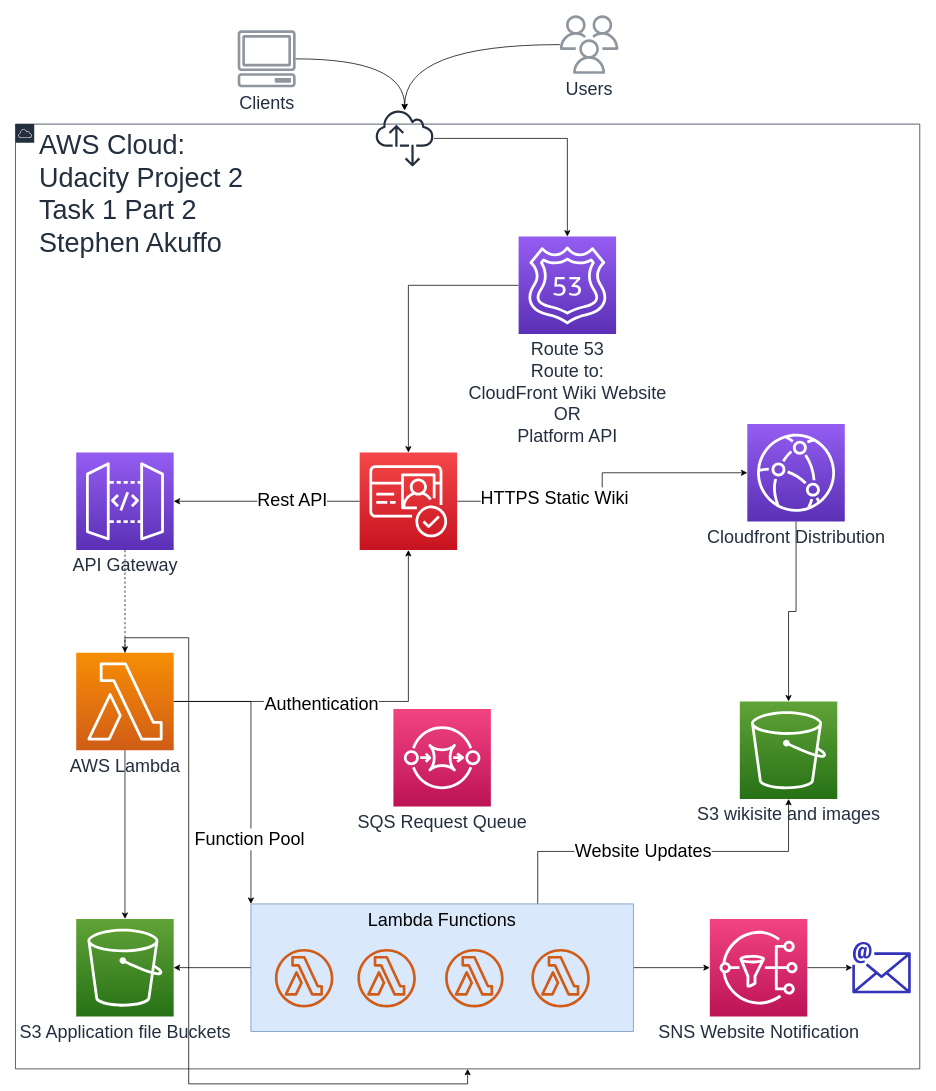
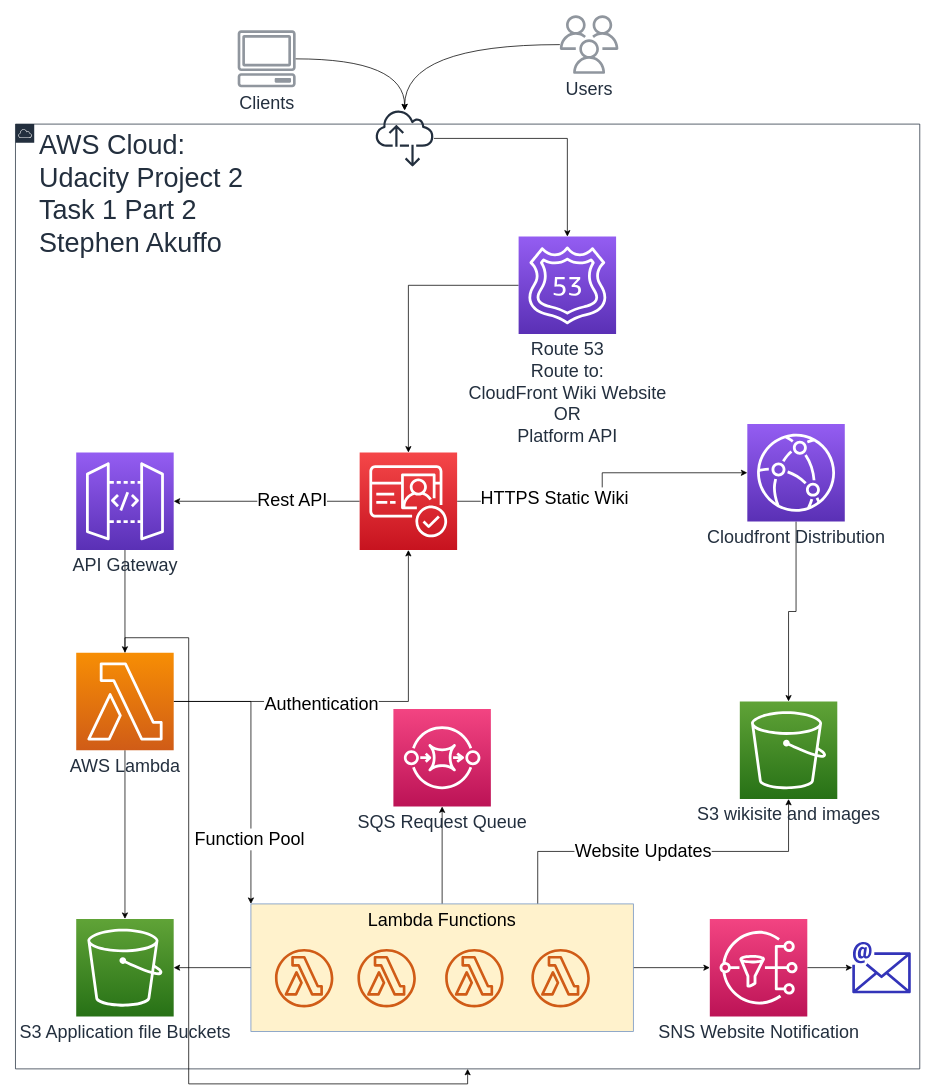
- <mxCell id="20" style="edgeStyle=orthogonalEdgeStyle;rounded=0;orthogonalLoop=1;jettySize=auto;html=1;fontSize=24;dashed=1;" edge="1" parent="6" source="21" target="35"><mxGeometry relative="1" as="geometry" /></mxCell>
+ <mxCell id="20" style="edgeStyle=orthogonalEdgeStyle;rounded=0;orthogonalLoop=1;jettySize=auto;html=1;fontSize=24;" edge="1" parent="6" source="21" target="35"><mxGeometry relative="1" as="geometry" /></mxCell>
+ <mxCell id="9" style="edgeStyle=orthogonalEdgeStyle;rounded=0;orthogonalLoop=1;jettySize=auto;html=1;fontSize=24;" edge="1" parent="6" source="12" target="45"><mxGeometry relative="1" as="geometry" /></mxCell>
- <mxCell id="12" value="Lambda Functions" style="fillColor=#dae8fc;strokeColor=#6c8ebf;dashed=0;verticalAlign=top;fontStyle=0;fontSize=24;" vertex="1" parent="6"><mxGeometry x="334" y="1205" width="510" height="170" as="geometry" /></mxCell>
+ <mxCell id="12" value="Lambda Functions" style="fillColor=#fff2cc;strokeColor=#6c8ebf;dashed=0;verticalAlign=top;fontStyle=0;fontSize=24;" vertex="1" parent="6"><mxGeometry x="334" y="1205" width="510" height="170" as="geometry" /></mxCell>
